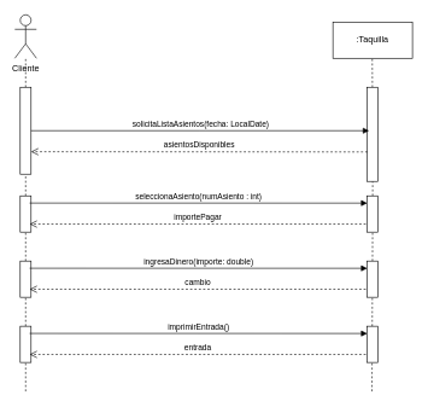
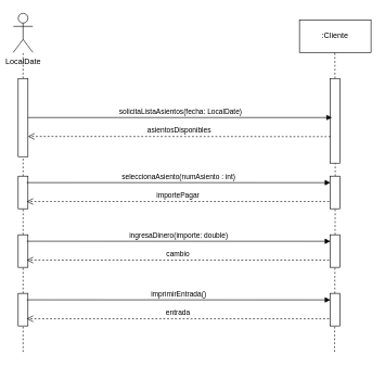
- <mxCell id="4" value=":Taquilla" style="html=1;whiteSpace=wrap;" vertex="1" parent="1"><mxGeometry x="460" y="30" width="110" height="50" as="geometry" /></mxCell>
+ <mxCell id="4" value=":Cliente" style="html=1;whiteSpace=wrap;" vertex="1" parent="1"><mxGeometry x="460" y="30" width="110" height="50" as="geometry" /></mxCell>
- <mxCell id="2" value="Cliente" style="shape=umlActor;verticalLabelPosition=bottom;verticalAlign=top;html=1;outlineConnect=0;" vertex="1" parent="1"><mxGeometry x="20" y="20" width="30" height="60" as="geometry" /></mxCell>
+ <mxCell id="2" value="LocalDate" style="shape=umlActor;verticalLabelPosition=bottom;verticalAlign=top;html=1;outlineConnect=0;" vertex="1" parent="1"><mxGeometry x="20" y="20" width="30" height="60" as="geometry" /></mxCell>
